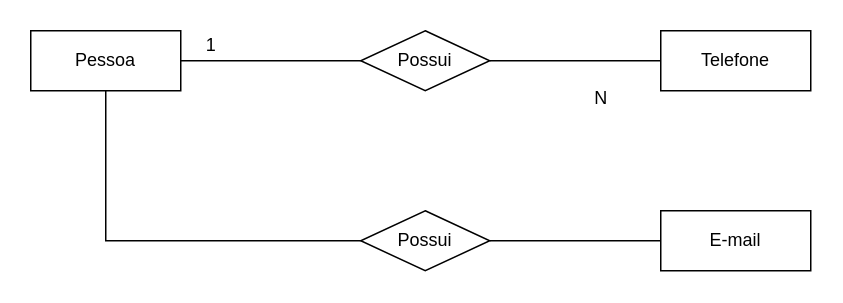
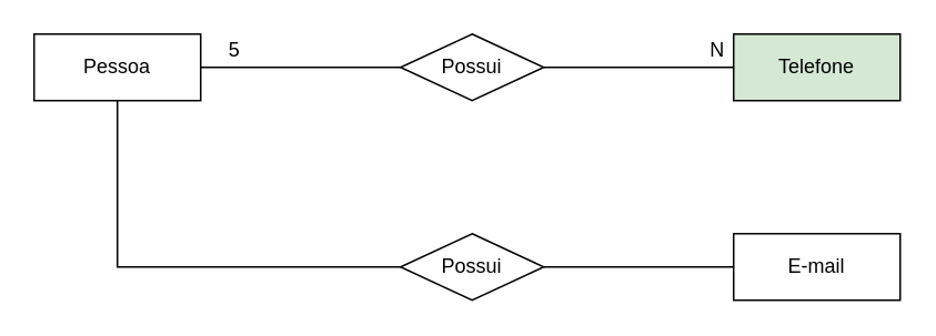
- <mxCell id="11" value="1" style="text;html=1;align=center;verticalAlign=middle;resizable=0;points=[];autosize=1;strokeColor=none;" vertex="1" parent="1"><mxGeometry x="130" y="20" width="20" height="20" as="geometry" /></mxCell>
+ <mxCell id="11" value="5" style="text;html=1;align=center;verticalAlign=middle;resizable=0;points=[];autosize=1;strokeColor=none;" vertex="1" parent="1"><mxGeometry x="130" y="20" width="20" height="20" as="geometry" /></mxCell>
- <mxCell id="5" value="Telefone" style="whiteSpace=wrap;html=1;align=center;" vertex="1" parent="1"><mxGeometry x="440" y="20" width="100" height="40" as="geometry" /></mxCell>
+ <mxCell id="5" value="Telefone" style="whiteSpace=wrap;html=1;align=center;fillColor=#d5e8d4;" vertex="1" parent="1"><mxGeometry x="440" y="20" width="100" height="40" as="geometry" /></mxCell>
- <mxCell id="12" value="N" style="text;html=1;align=center;verticalAlign=middle;resizable=0;points=[];autosize=1;strokeColor=none;" vertex="1" parent="1"><mxGeometry x="390" y="55" width="20" height="20" as="geometry" /></mxCell>
+ <mxCell id="12" value="N" style="text;html=1;align=center;verticalAlign=middle;resizable=0;points=[];autosize=1;strokeColor=none;" vertex="1" parent="1"><mxGeometry x="420" y="20" width="20" height="20" as="geometry" /></mxCell>
